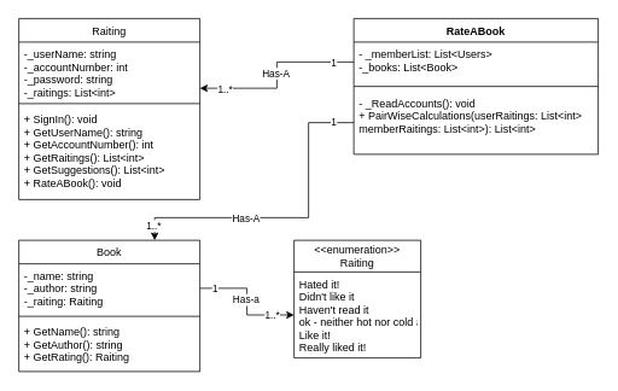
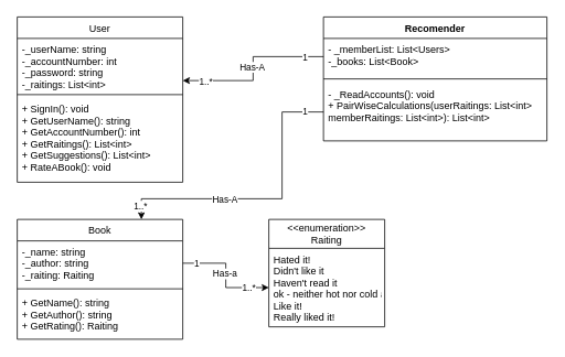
- <mxCell id="2" value="Raiting" style="swimlane;fontStyle=0;align=center;verticalAlign=top;childLayout=stackLayout;horizontal=1;startSize=26;horizontalStack=0;resizeParent=1;resizeLast=0;collapsible=1;marginBottom=0;rounded=0;shadow=0;strokeWidth=1;" parent="1" vertex="1"><mxGeometry x="20" y="20" width="200" height="200" as="geometry"><mxRectangle x="230" y="140" width="160" height="26" as="alternateBounds" /></mxGeometry></mxCell>
+ <mxCell id="2" value="User" style="swimlane;fontStyle=0;align=center;verticalAlign=top;childLayout=stackLayout;horizontal=1;startSize=26;horizontalStack=0;resizeParent=1;resizeLast=0;collapsible=1;marginBottom=0;rounded=0;shadow=0;strokeWidth=1;" parent="1" vertex="1"><mxGeometry x="20" y="20" width="200" height="200" as="geometry"><mxRectangle x="230" y="140" width="160" height="26" as="alternateBounds" /></mxGeometry></mxCell>
- <mxCell id="6" value="RateABook" style="swimlane;fontStyle=1;align=center;verticalAlign=top;childLayout=stackLayout;horizontal=1;startSize=26;horizontalStack=0;resizeParent=1;resizeParentMax=0;resizeLast=0;collapsible=1;marginBottom=0;" parent="1" vertex="1"><mxGeometry x="390" y="20" width="270" height="150" as="geometry" /></mxCell>
+ <mxCell id="6" value="Recomender" style="swimlane;fontStyle=1;align=center;verticalAlign=top;childLayout=stackLayout;horizontal=1;startSize=26;horizontalStack=0;resizeParent=1;resizeParentMax=0;resizeLast=0;collapsible=1;marginBottom=0;" parent="1" vertex="1"><mxGeometry x="390" y="20" width="270" height="150" as="geometry" /></mxCell>
